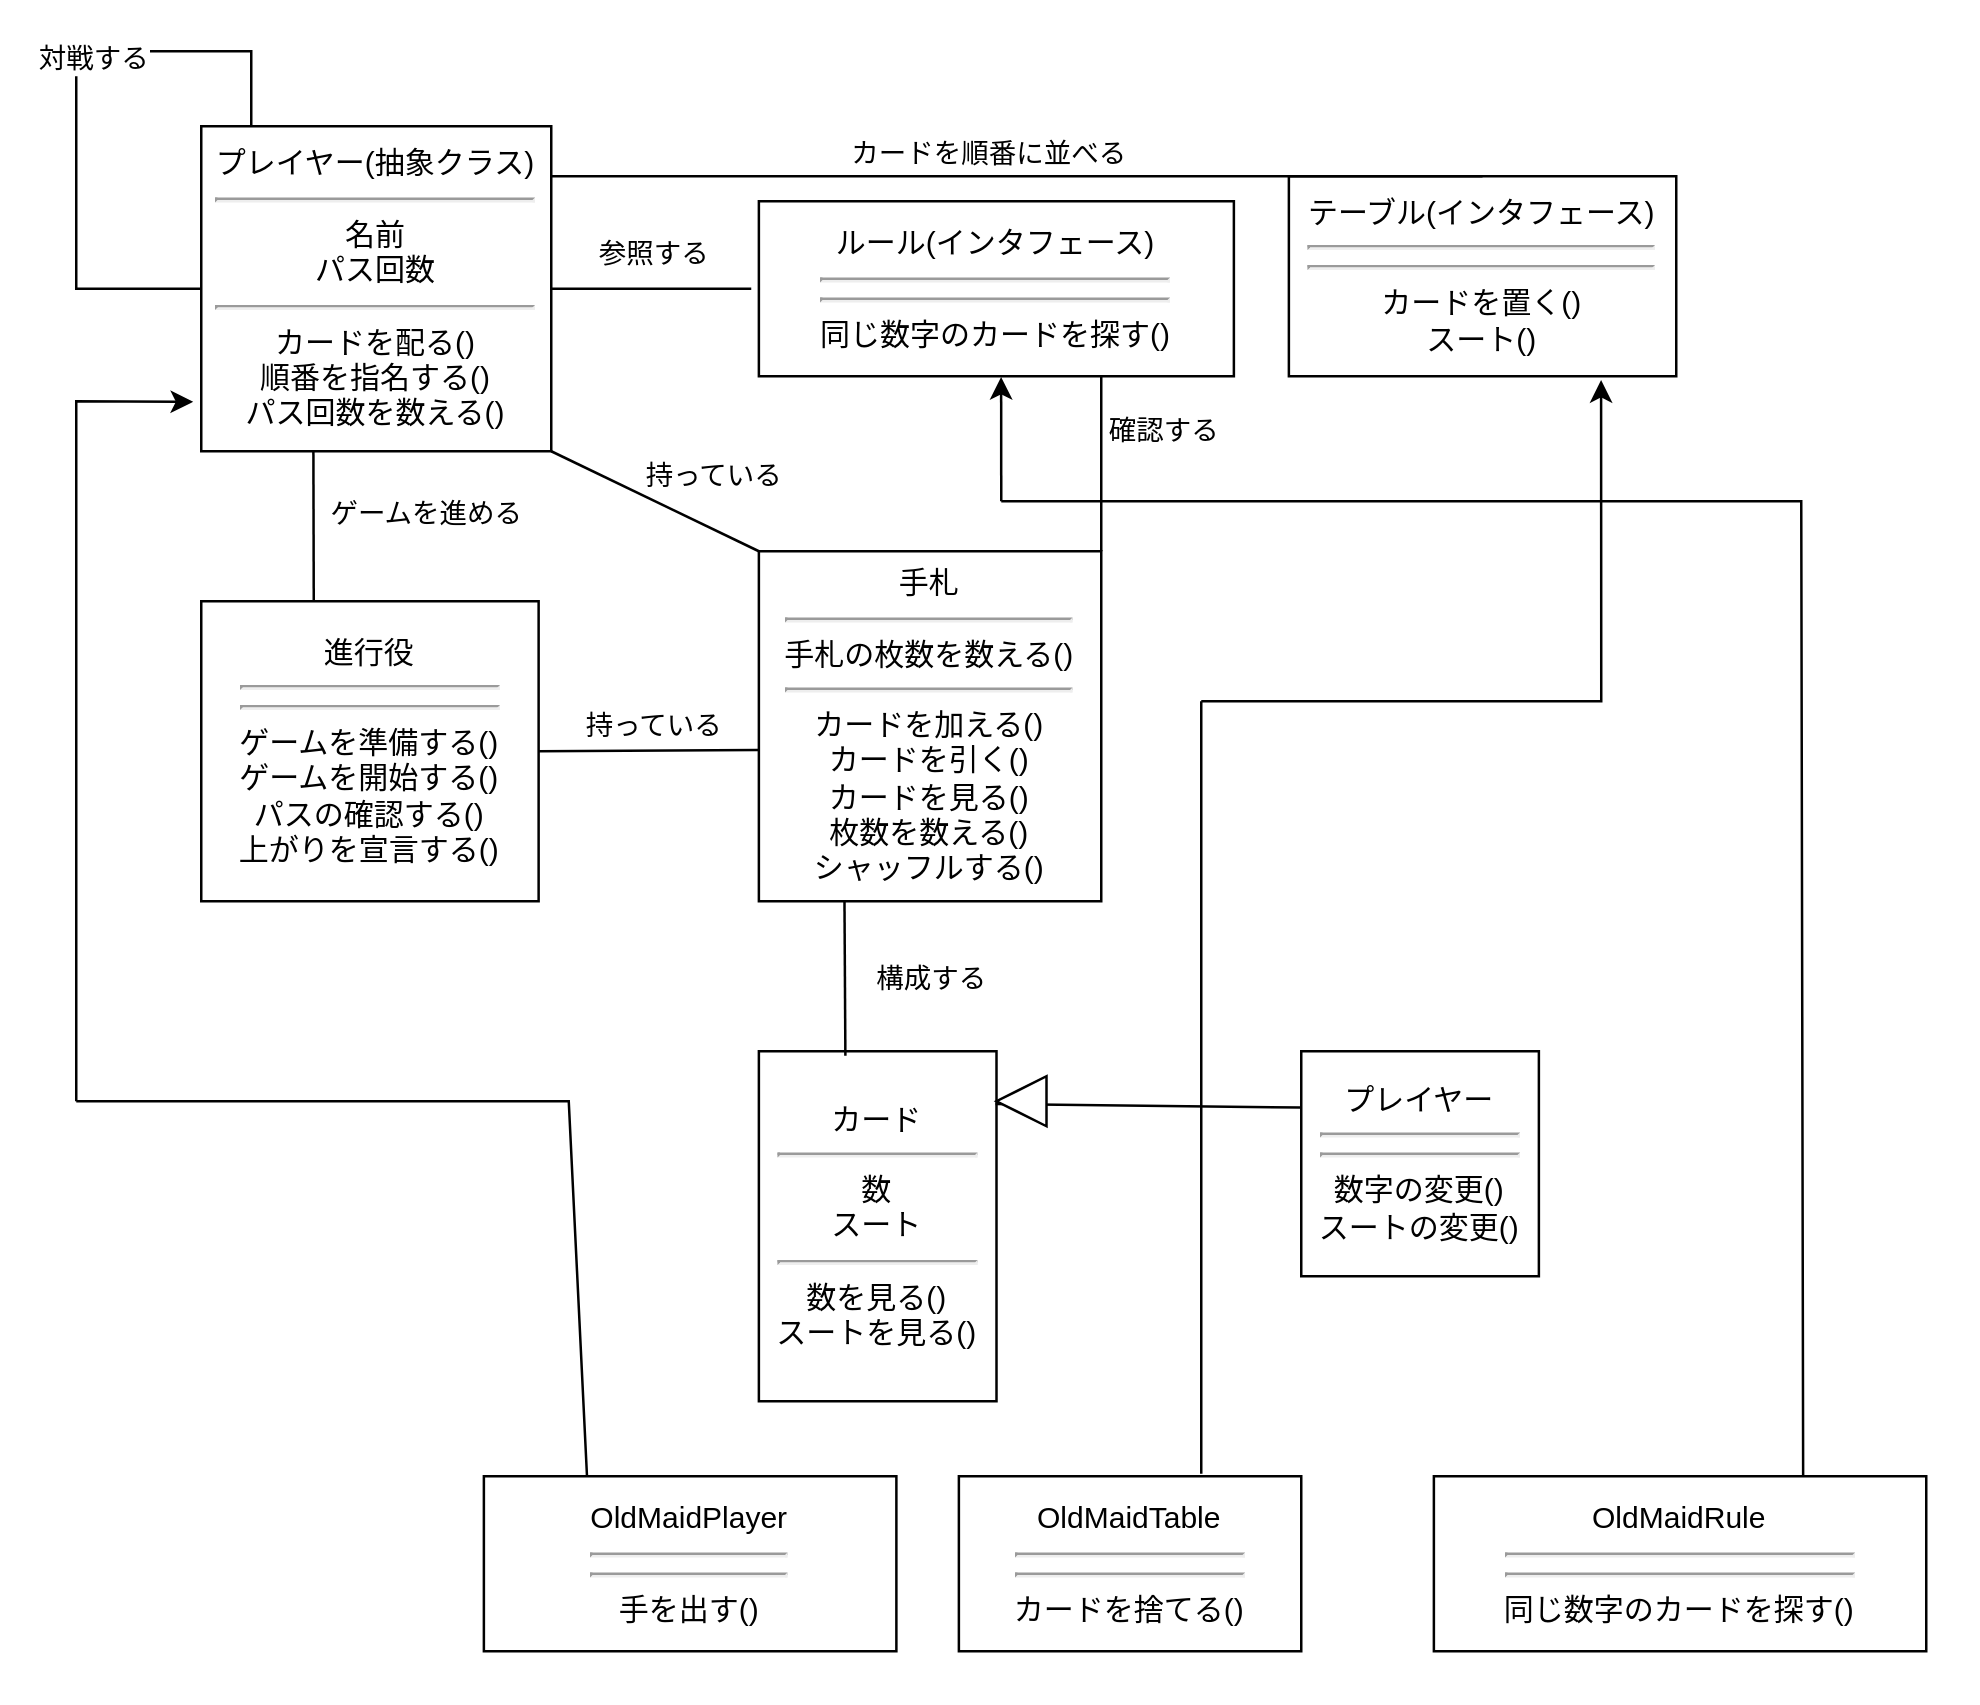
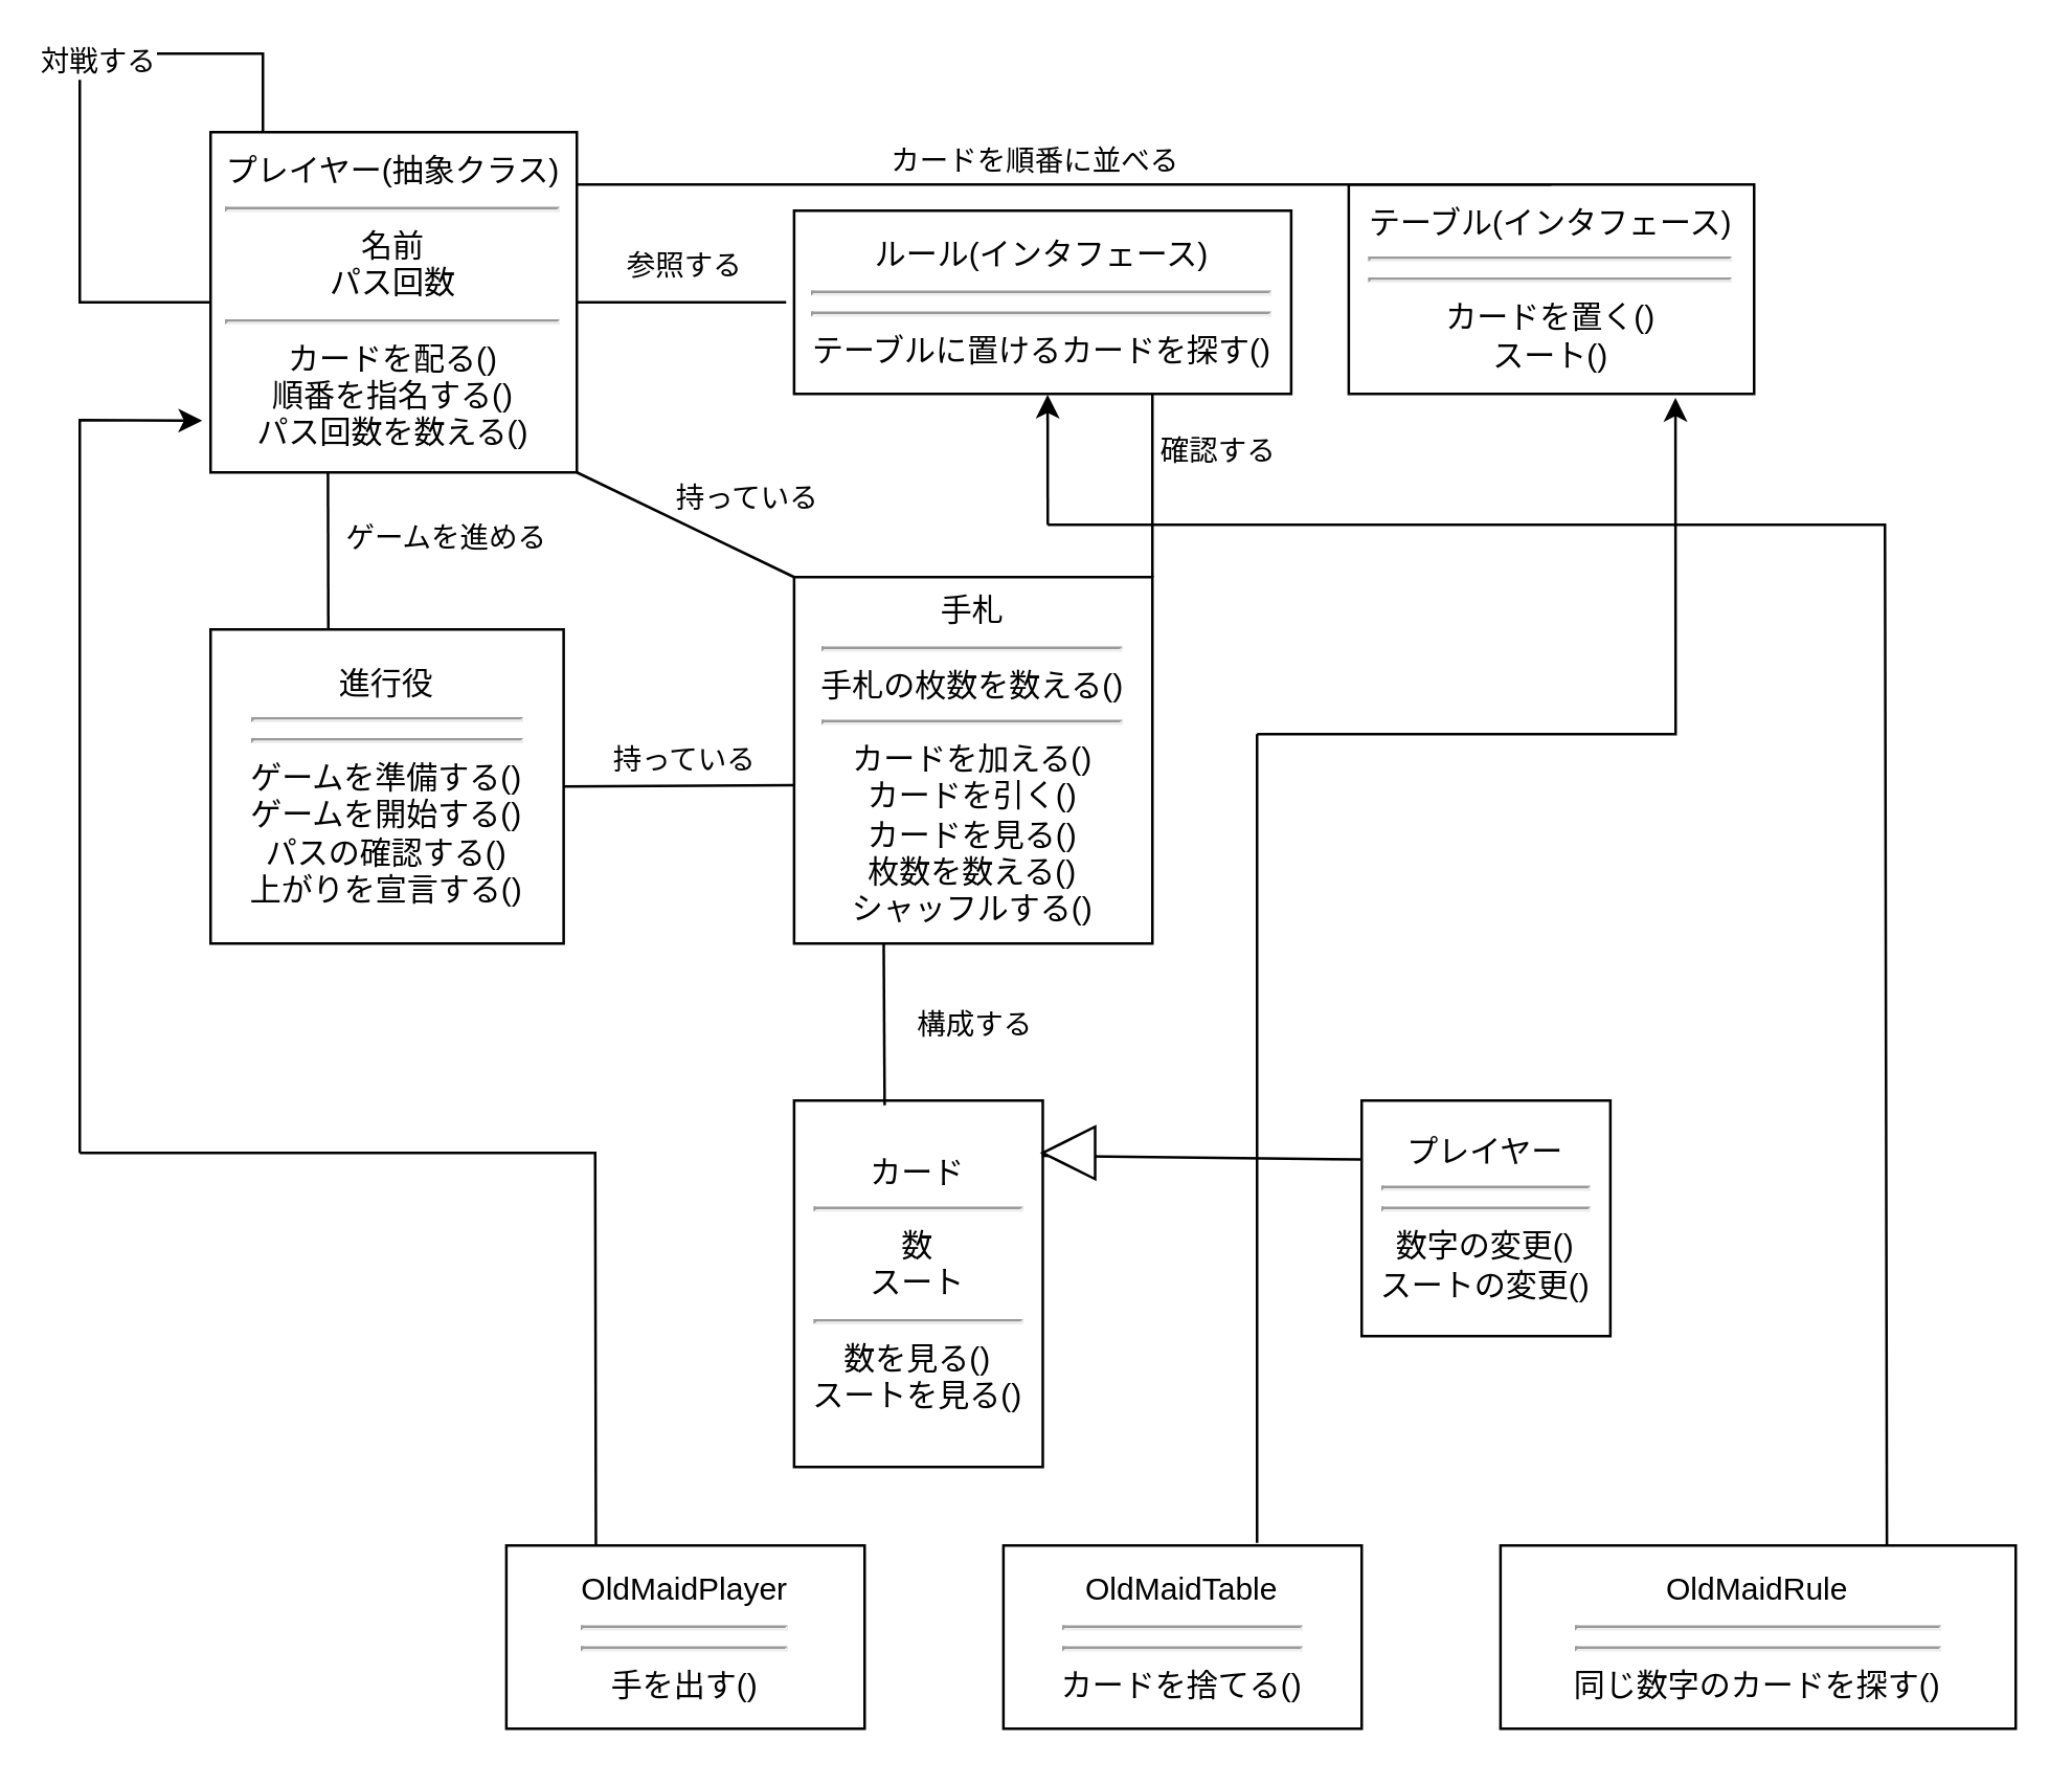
- <mxCell id="23" value="&lt;div&gt;ルール(インタフェース)&lt;hr&gt;&lt;hr&gt;同じ数字のカードを探す()&lt;/div&gt;" style="rounded=0;whiteSpace=wrap;html=1;" vertex="1" parent="1"><mxGeometry x="303.05" y="80" width="190" height="70" as="geometry" /></mxCell>
+ <mxCell id="23" value="&lt;div&gt;ルール(インタフェース)&lt;hr&gt;&lt;hr&gt;テーブルに置けるカードを探す()&lt;/div&gt;" style="rounded=0;whiteSpace=wrap;html=1;" vertex="1" parent="1"><mxGeometry x="303.05" y="80" width="190" height="70" as="geometry" /></mxCell>
- <mxCell id="28" value="&lt;div&gt;OldMaidPlayer&lt;br&gt;&lt;hr&gt;&lt;/div&gt;&lt;div&gt;&lt;hr&gt;&lt;/div&gt;&lt;div&gt;手を出す()&lt;/div&gt;" style="rounded=0;whiteSpace=wrap;html=1;" vertex="1" parent="1"><mxGeometry x="193.05" y="590" width="165" height="70" as="geometry" /></mxCell>
+ <mxCell id="28" value="&lt;div&gt;OldMaidPlayer&lt;br&gt;&lt;hr&gt;&lt;/div&gt;&lt;div&gt;&lt;hr&gt;&lt;/div&gt;&lt;div&gt;手を出す()&lt;/div&gt;" style="rounded=0;whiteSpace=wrap;html=1;" vertex="1" parent="1"><mxGeometry x="193.05" y="590" width="136.95" height="70" as="geometry" /></mxCell>
